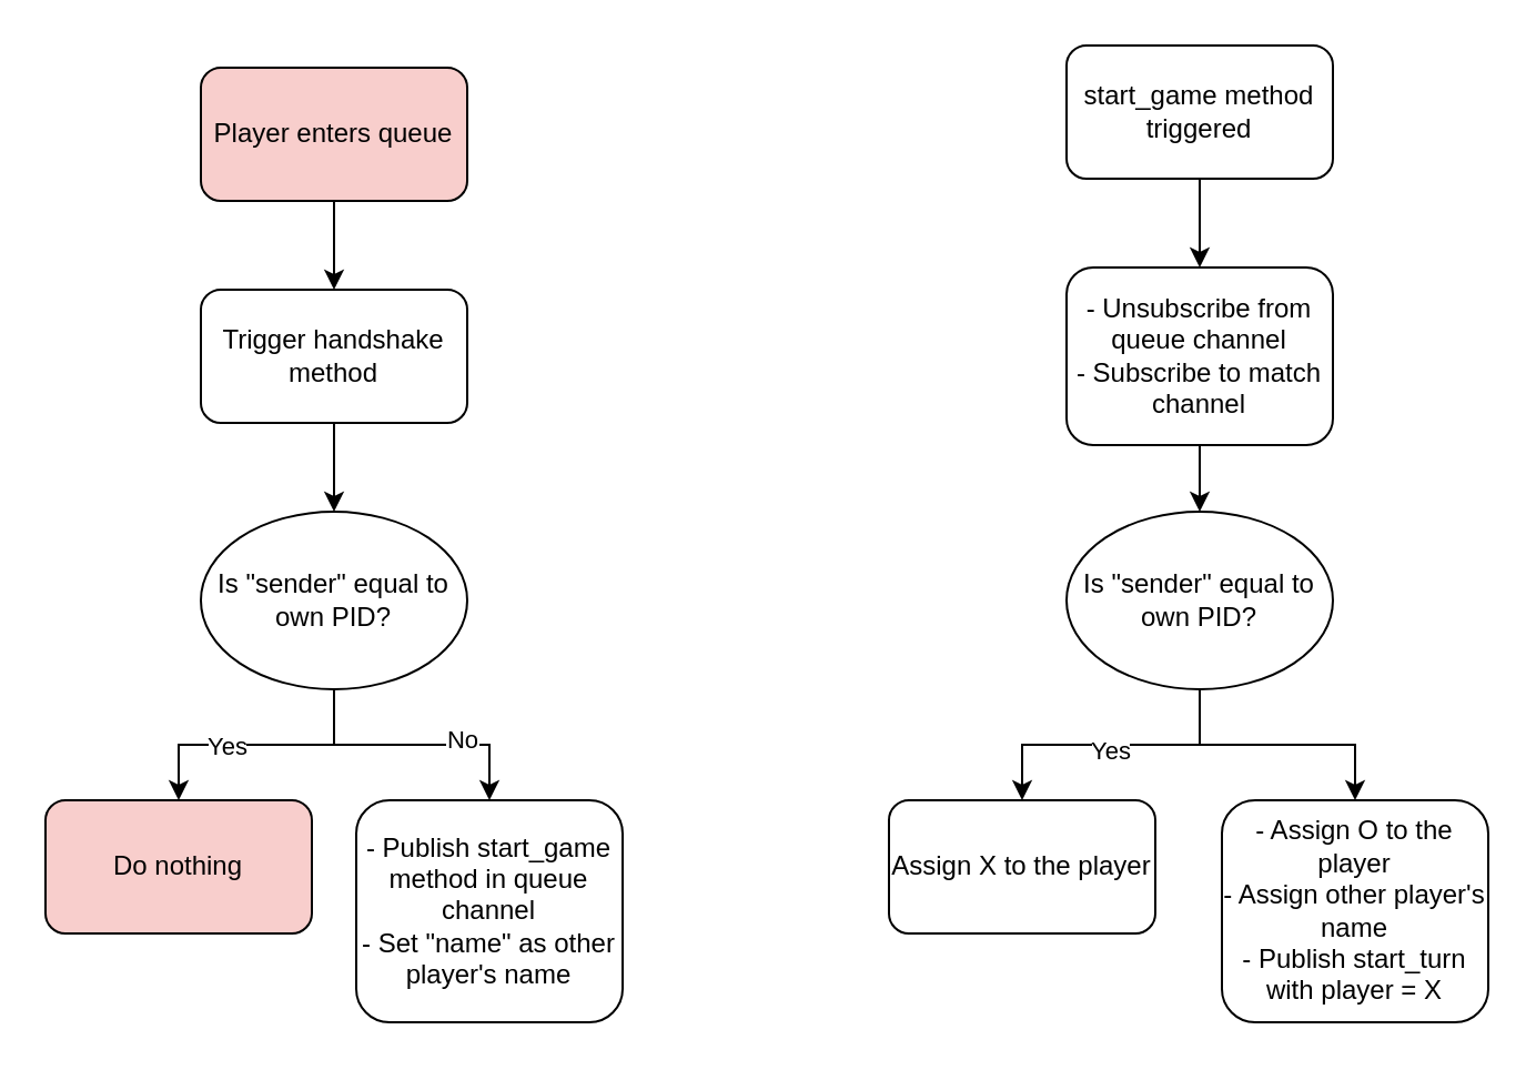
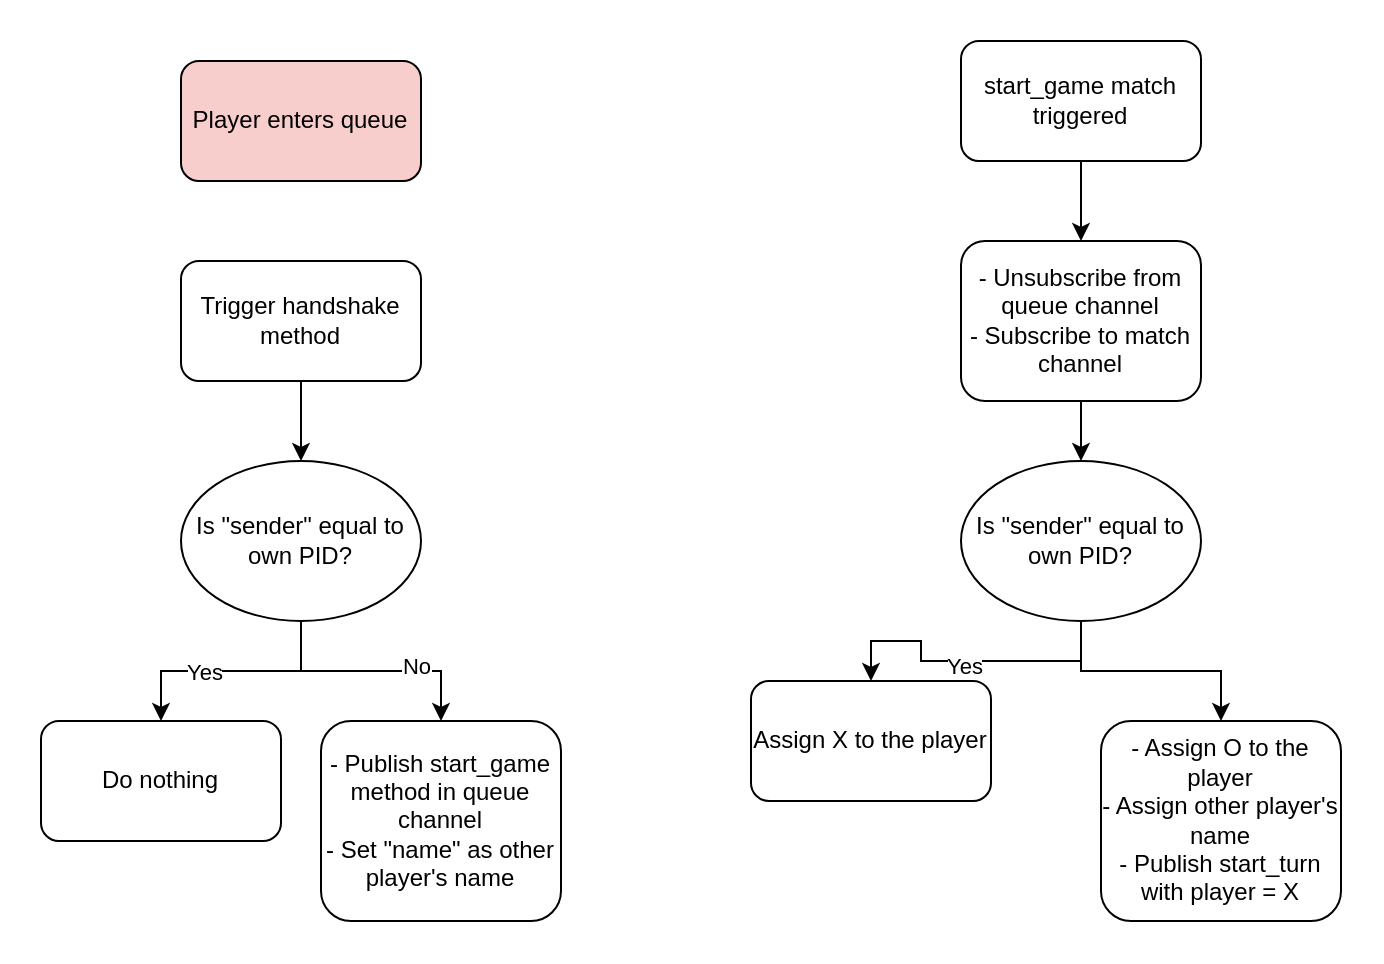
- <mxCell id="14" value="start_game method triggered" style="rounded=1;whiteSpace=wrap;html=1;" vertex="1" parent="1"><mxGeometry x="480" y="20" width="120" height="60" as="geometry" /></mxCell>
+ <mxCell id="14" value="start_game match triggered" style="rounded=1;whiteSpace=wrap;html=1;" vertex="1" parent="1"><mxGeometry x="480" y="20" width="120" height="60" as="geometry" /></mxCell>
- <mxCell id="2" style="edgeStyle=orthogonalEdgeStyle;rounded=0;orthogonalLoop=1;jettySize=auto;html=1;" edge="1" parent="1" source="3" target="5"><mxGeometry relative="1" as="geometry" /></mxCell>
- <mxCell id="11" value="Do nothing" style="rounded=1;whiteSpace=wrap;html=1;fillColor=#f8cecc;" vertex="1" parent="1"><mxGeometry x="20" y="360" width="120" height="60" as="geometry" /></mxCell>
+ <mxCell id="11" value="Do nothing" style="rounded=1;whiteSpace=wrap;html=1;" vertex="1" parent="1"><mxGeometry x="20" y="360" width="120" height="60" as="geometry" /></mxCell>
- <mxCell id="21" value="Assign X to the player" style="rounded=1;whiteSpace=wrap;html=1;" vertex="1" parent="1"><mxGeometry x="400" y="360" width="120" height="60" as="geometry" /></mxCell>
+ <mxCell id="21" value="Assign X to the player" style="rounded=1;whiteSpace=wrap;html=1;" vertex="1" parent="1"><mxGeometry x="375" y="340" width="120" height="60" as="geometry" /></mxCell>
